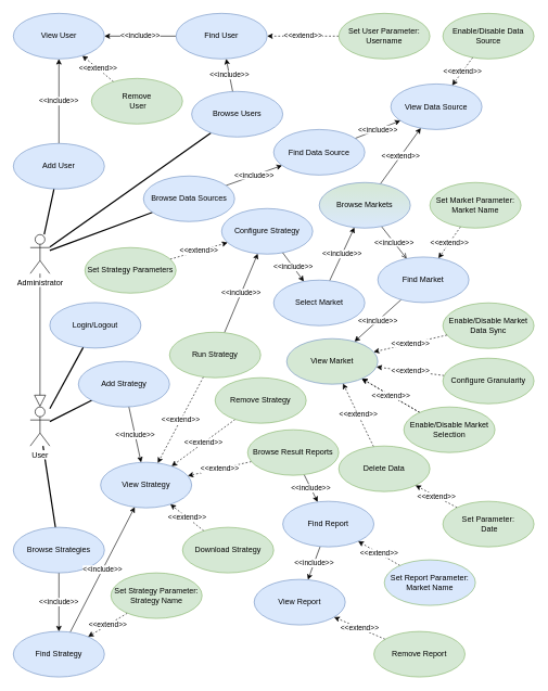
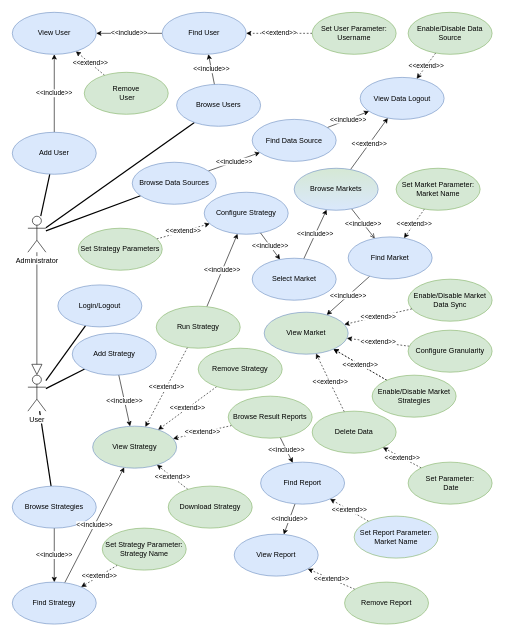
- <mxCell id="9" value="View Data Source" style="ellipse;whiteSpace=wrap;html=1;fillColor=#dae8fc;strokeColor=#6c8ebf;" parent="1" vertex="1"><mxGeometry x="600" y="128.5" width="140" height="70" as="geometry" /></mxCell>
+ <mxCell id="9" value="View Data Logout" style="ellipse;whiteSpace=wrap;html=1;fillColor=#dae8fc;strokeColor=#6c8ebf;" parent="1" vertex="1"><mxGeometry x="600" y="128.5" width="140" height="70" as="geometry" /></mxCell>
- <mxCell id="39" value="Login/Logout" style="ellipse;whiteSpace=wrap;html=1;fillColor=#dae8fc;strokeColor=#6c8ebf;" parent="1" vertex="1"><mxGeometry x="76" y="464.5" width="140" height="70" as="geometry" /></mxCell>
+ <mxCell id="39" value="Login/Logout" style="ellipse;whiteSpace=wrap;html=1;fillColor=#dae8fc;strokeColor=#6c8ebf;" parent="1" vertex="1"><mxGeometry x="96" y="474.5" width="140" height="70" as="geometry" /></mxCell>
- <mxCell id="79" value="Enable/Disable Market Selection" style="ellipse;whiteSpace=wrap;html=1;fillColor=#d5e8d4;strokeColor=#82b366;" parent="1" vertex="1"><mxGeometry x="620" y="625" width="140" height="70" as="geometry" /></mxCell>
+ <mxCell id="79" value="Enable/Disable Market Strategies" style="ellipse;whiteSpace=wrap;html=1;fillColor=#d5e8d4;strokeColor=#82b366;" parent="1" vertex="1"><mxGeometry x="620" y="625" width="140" height="70" as="geometry" /></mxCell>
- <mxCell id="42" value="View Strategy" style="ellipse;whiteSpace=wrap;html=1;fillColor=#dae8fc;strokeColor=#6c8ebf;" parent="1" vertex="1"><mxGeometry x="154" y="710" width="140" height="70" as="geometry" /></mxCell>
+ <mxCell id="42" value="View Strategy" style="ellipse;whiteSpace=wrap;html=1;fillColor=#d5e8d4;strokeColor=#6c8ebf;" parent="1" vertex="1"><mxGeometry x="154" y="710" width="140" height="70" as="geometry" /></mxCell>
